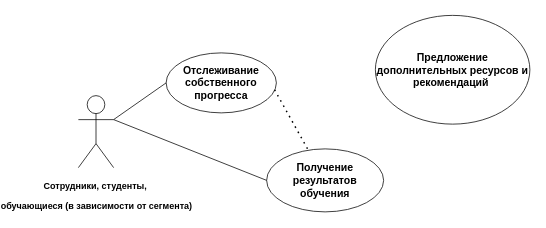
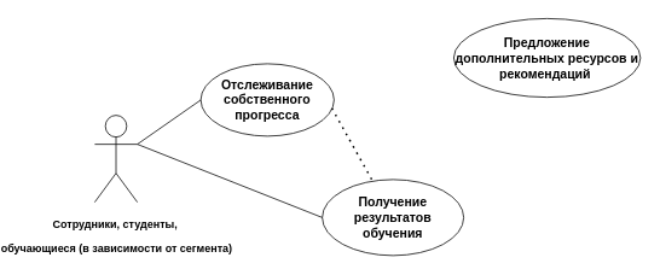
- <mxCell id="7" value="&lt;font style=&quot;font-size: 14px;&quot;&gt;&lt;b&gt;Предложение дополнительных ресурсов и рекомендаций&amp;nbsp;&lt;/b&gt;&lt;/font&gt;" style="ellipse;whiteSpace=wrap;html=1;" vertex="1" parent="1"><mxGeometry x="416" y="20" width="206" height="145" as="geometry" /></mxCell>
+ <mxCell id="7" value="&lt;font style=&quot;font-size: 14px;&quot;&gt;&lt;b&gt;Предложение дополнительных ресурсов и рекомендаций&amp;nbsp;&lt;/b&gt;&lt;/font&gt;" style="ellipse;whiteSpace=wrap;html=1;" vertex="1" parent="1"><mxGeometry x="416" y="20" width="206" height="87" as="geometry" /></mxCell>
